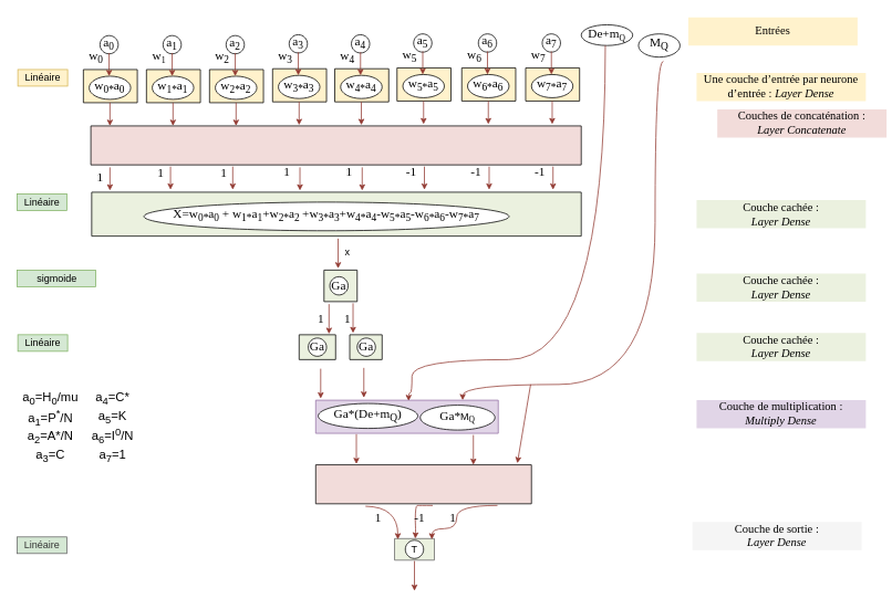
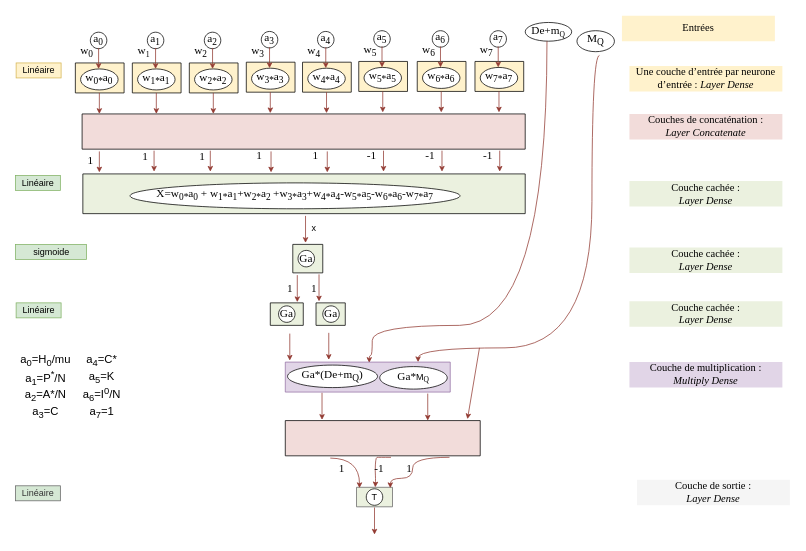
- <mxCell id="9" value="&lt;p style=&quot;align:center;margin-left:0;margin-right:0;margin-top:0px;margin-bottom:0px;text-indent:0;valign:middle;direction:ltr;&quot;&gt;&lt;font style=&quot;font-size:14px;font-family:Calibri;color:#000000;direction:ltr;letter-spacing:0px;line-height:120%;opacity:1&quot;&gt;Couches de concaténation : &lt;br/&gt;&lt;/font&gt;&lt;font style=&quot;font-size:14px;font-family:Themed;color:#000000;direction:ltr;letter-spacing:0px;line-height:120%;opacity:1&quot;&gt;&lt;i&gt;Layer Concatenate&lt;/i&gt;&lt;/font&gt;&lt;font style=&quot;font-size:14px;font-family:Themed;color:#000000;direction:ltr;letter-spacing:0px;line-height:120%;opacity:1&quot;&gt;&lt;br/&gt;&lt;/font&gt;&lt;/p&gt;" style="verticalAlign=middle;align=center;vsdxID=194;fillColor=#f2dcda;gradientColor=none;shape=stencil(nZBLDoAgDERP0z3SIyjew0SURgSD+Lu9kMZoXLhwN9O+tukAlrNpJg1SzDH4QW/URgNYgZTkjA4UkwJUgGXng+6DX1zLfmoymdXo17xh5zmRJ6Q42BWCfc2oJfdAr+Yv+AP9Cb7OJ3H/2JG1HNGz/84klThPVCc=);strokeColor=none;labelBackgroundColor=none;rounded=0;html=1;whiteSpace=wrap;" parent="1" vertex="1"><mxGeometry x="864" y="131" width="204" height="34" as="geometry" /></mxCell>
+ <mxCell id="9" value="&lt;p style=&quot;align:center;margin-left:0;margin-right:0;margin-top:0px;margin-bottom:0px;text-indent:0;valign:middle;direction:ltr;&quot;&gt;&lt;font style=&quot;font-size:14px;font-family:Calibri;color:#000000;direction:ltr;letter-spacing:0px;line-height:120%;opacity:1&quot;&gt;Couches de concaténation : &lt;br/&gt;&lt;/font&gt;&lt;font style=&quot;font-size:14px;font-family:Themed;color:#000000;direction:ltr;letter-spacing:0px;line-height:120%;opacity:1&quot;&gt;&lt;i&gt;Layer Concatenate&lt;/i&gt;&lt;/font&gt;&lt;font style=&quot;font-size:14px;font-family:Themed;color:#000000;direction:ltr;letter-spacing:0px;line-height:120%;opacity:1&quot;&gt;&lt;br/&gt;&lt;/font&gt;&lt;/p&gt;" style="verticalAlign=middle;align=center;vsdxID=194;fillColor=#f2dcda;gradientColor=none;shape=stencil(nZBLDoAgDERP0z3SIyjew0SURgSD+Lu9kMZoXLhwN9O+tukAlrNpJg1SzDH4QW/URgNYgZTkjA4UkwJUgGXng+6DX1zLfmoymdXo17xh5zmRJ6Q42BWCfc2oJfdAr+Yv+AP9Cb7OJ3H/2JG1HNGz/84klThPVCc=);strokeColor=none;labelBackgroundColor=none;rounded=0;html=1;whiteSpace=wrap;" parent="1" vertex="1"><mxGeometry x="839" y="151" width="204" height="34" as="geometry" /></mxCell>
- <mxCell id="10" value="&lt;font style=&quot;font-size: 14px ; font-family: &amp;#34;calibri&amp;#34; ; color: #000000 ; direction: ltr ; letter-spacing: 0px ; line-height: 120% ; opacity: 1&quot;&gt;Couche de sortie :&lt;br&gt;&lt;i style=&quot;font-family: &amp;#34;themed&amp;#34;&quot;&gt;Layer Dense&lt;/i&gt;&lt;br&gt;&lt;/font&gt;" style="verticalAlign=middle;align=center;vsdxID=196;fillColor=#f5f5f5;shape=stencil(nZBLDoAgDERP0z3SIyjew0SURgSD+Lu9kMZoXLhwN9O+tukAlrNpJg1SzDH4QW/URgNYgZTkjA4UkwJUgGXng+6DX1zLfmoymdXo17xh5zmRJ6Q42BWCfc2oJfdAr+Yv+AP9Cb7OJ3H/2JG1HNGz/84klThPVCc=);strokeColor=none;labelBackgroundColor=none;rounded=0;html=1;whiteSpace=wrap;fontColor=#333333;" parent="1" vertex="1"><mxGeometry x="834" y="629" width="204" height="34" as="geometry" /></mxCell>
+ <mxCell id="10" value="&lt;font style=&quot;font-size: 14px ; font-family: &amp;#34;calibri&amp;#34; ; color: #000000 ; direction: ltr ; letter-spacing: 0px ; line-height: 120% ; opacity: 1&quot;&gt;Couche de sortie :&lt;br&gt;&lt;i style=&quot;font-family: &amp;#34;themed&amp;#34;&quot;&gt;Layer Dense&lt;/i&gt;&lt;br&gt;&lt;/font&gt;" style="verticalAlign=middle;align=center;vsdxID=196;fillColor=#f5f5f5;shape=stencil(nZBLDoAgDERP0z3SIyjew0SURgSD+Lu9kMZoXLhwN9O+tukAlrNpJg1SzDH4QW/URgNYgZTkjA4UkwJUgGXng+6DX1zLfmoymdXo17xh5zmRJ6Q42BWCfc2oJfdAr+Yv+AP9Cb7OJ3H/2JG1HNGz/84klThPVCc=);strokeColor=none;labelBackgroundColor=none;rounded=0;html=1;whiteSpace=wrap;fontColor=#333333;" parent="1" vertex="1"><mxGeometry x="849" y="639" width="204" height="34" as="geometry" /></mxCell>
